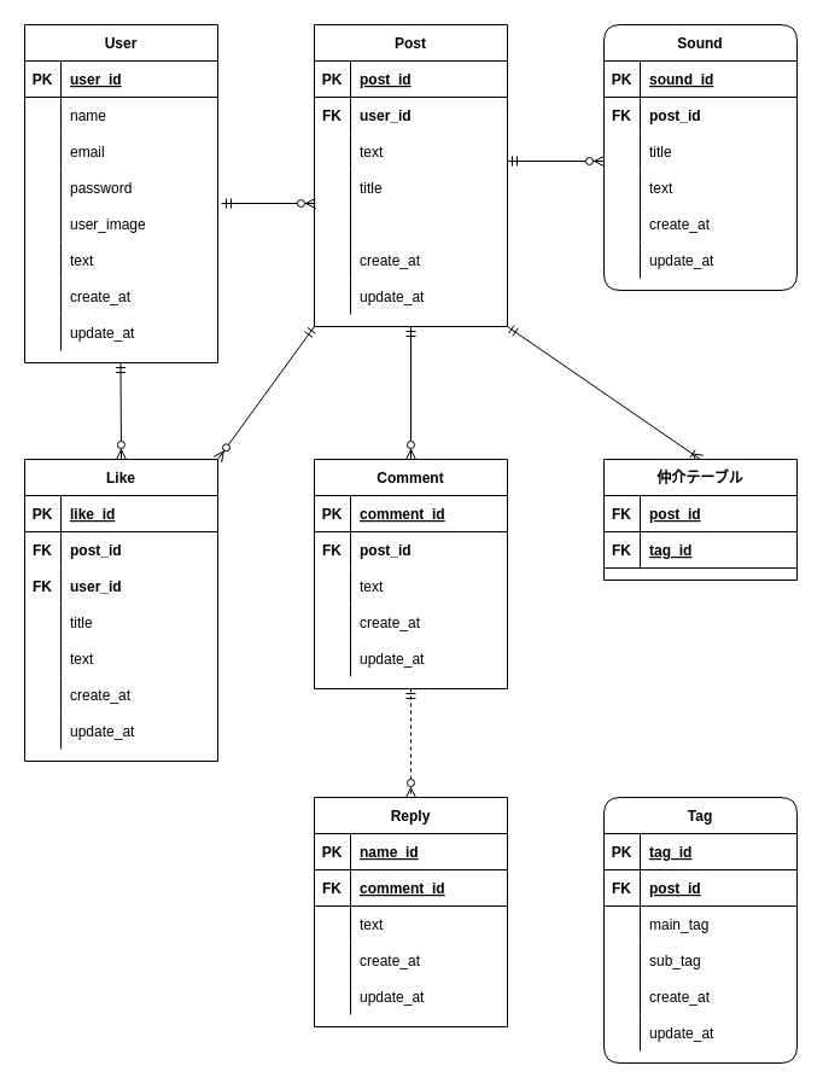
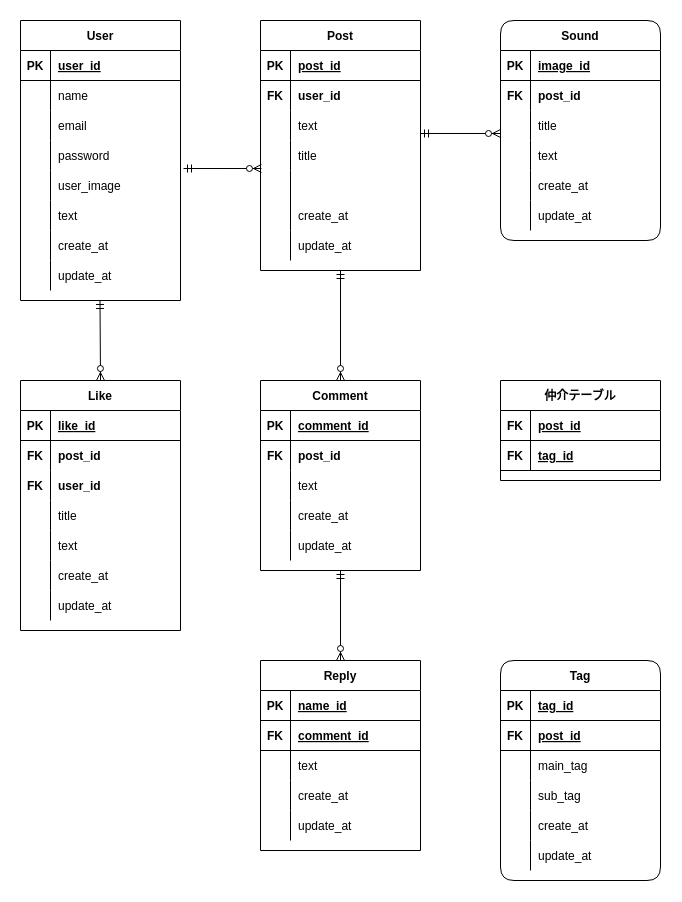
- <mxCell id="51" value="sound_id" style="shape=partialRectangle;connectable=0;fillColor=none;top=0;left=0;bottom=0;right=0;align=left;spacingLeft=6;fontStyle=5;overflow=hidden;" parent="49" vertex="1"><mxGeometry x="30" width="130" height="30" as="geometry" /></mxCell>
+ <mxCell id="51" value="image_id" style="shape=partialRectangle;connectable=0;fillColor=none;top=0;left=0;bottom=0;right=0;align=left;spacingLeft=6;fontStyle=5;overflow=hidden;" parent="49" vertex="1"><mxGeometry x="30" width="130" height="30" as="geometry" /></mxCell>
- <mxCell id="144" value="" style="fontSize=12;html=1;endArrow=ERzeroToMany;startArrow=ERmandOne;exitX=0;exitY=1;exitDx=0;exitDy=0;rounded=1;jumpStyle=none;sketch=0;entryX=1;entryY=0;entryDx=0;entryDy=0;endFill=1;" parent="1" source="27" target="118" edge="1"><mxGeometry width="100" height="100" relative="1" as="geometry"><mxPoint x="230" y="300" as="sourcePoint" /><mxPoint x="230.5" y="380" as="targetPoint" /></mxGeometry></mxCell>
- <mxCell id="145" value="" style="fontSize=12;html=1;endArrow=ERoneToMany;startArrow=ERmandOne;exitX=1;exitY=1;exitDx=0;exitDy=0;rounded=1;jumpStyle=none;sketch=0;entryX=0.5;entryY=0;entryDx=0;entryDy=0;endFill=0;startFill=0;" parent="1" source="27" target="147" edge="1"><mxGeometry width="100" height="100" relative="1" as="geometry"><mxPoint x="550" y="280" as="sourcePoint" /><mxPoint x="470" y="390" as="targetPoint" /></mxGeometry></mxCell>
- <mxCell id="146" value="" style="fontSize=12;html=1;endArrow=ERzeroToMany;startArrow=ERmandOne;exitX=0.5;exitY=1;exitDx=0;exitDy=0;rounded=1;jumpStyle=none;sketch=0;endFill=1;dashed=1;" parent="1" source="86" target="102" edge="1"><mxGeometry width="100" height="100" relative="1" as="geometry"><mxPoint x="550" y="650" as="sourcePoint" /><mxPoint x="470" y="760" as="targetPoint" /></mxGeometry></mxCell>
+ <mxCell id="146" value="" style="fontSize=12;html=1;endArrow=ERzeroToMany;startArrow=ERmandOne;exitX=0.5;exitY=1;exitDx=0;exitDy=0;rounded=1;jumpStyle=none;sketch=0;endFill=1;" parent="1" source="86" target="102" edge="1"><mxGeometry width="100" height="100" relative="1" as="geometry"><mxPoint x="550" y="650" as="sourcePoint" /><mxPoint x="470" y="760" as="targetPoint" /></mxGeometry></mxCell>
